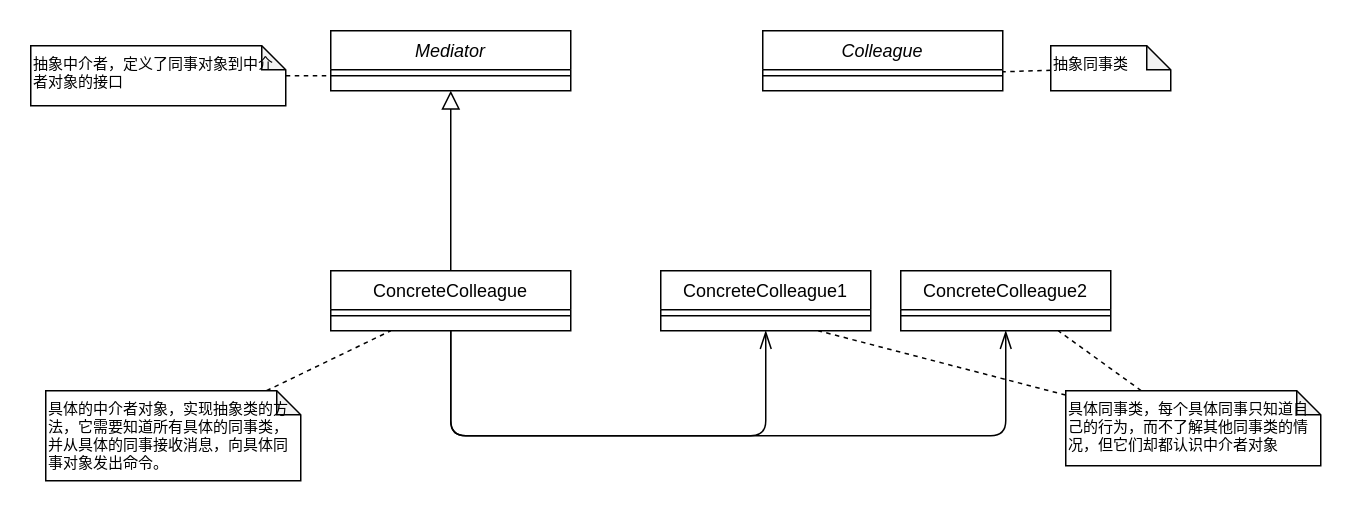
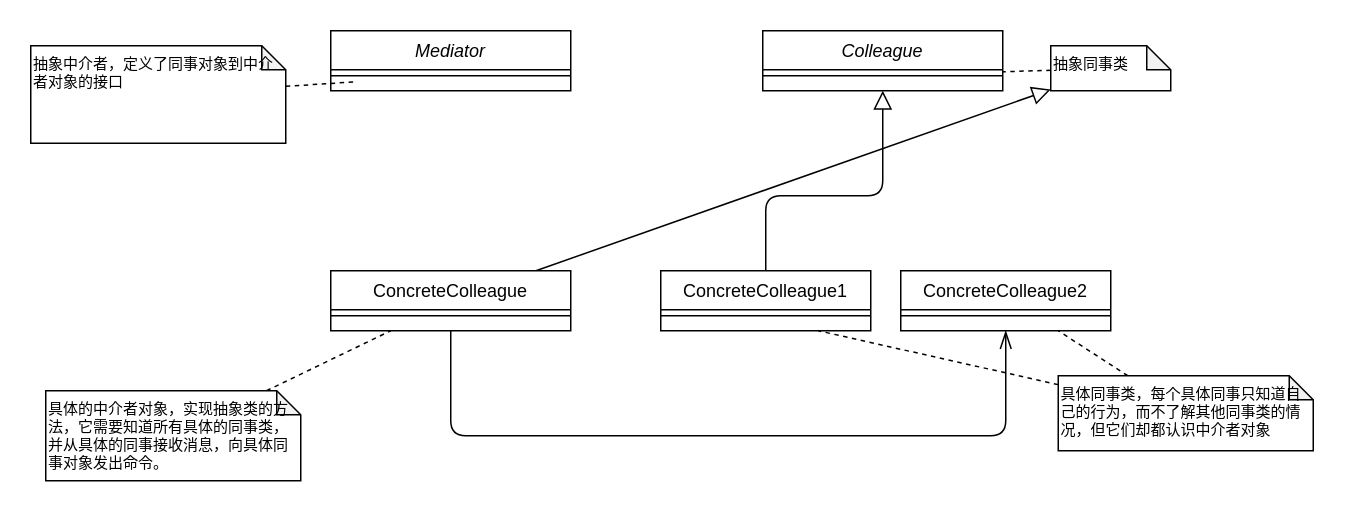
- <mxCell id="17" value="抽象中介者，定义了同事对象到中介者对象的接口" style="shape=note;whiteSpace=wrap;html=1;backgroundOutline=1;darkOpacity=0.05;size=16;fontSize=10;align=left;verticalAlign=top;" vertex="1" parent="1"><mxGeometry x="20" y="30" width="170" height="40" as="geometry" /></mxCell>
+ <mxCell id="17" value="抽象中介者，定义了同事对象到中介者对象的接口" style="shape=note;whiteSpace=wrap;html=1;backgroundOutline=1;darkOpacity=0.05;size=16;fontSize=10;align=left;verticalAlign=top;" vertex="1" parent="1"><mxGeometry x="20" y="30" width="170" height="65" as="geometry" /></mxCell>
- <mxCell id="4" style="edgeStyle=none;html=1;entryX=0.5;entryY=1;entryDx=0;entryDy=0;startArrow=none;startFill=0;endArrow=block;endFill=0;startSize=10;endSize=10;" edge="1" parent="1" source="7" target="2"><mxGeometry relative="1" as="geometry" /></mxCell>
+ <mxCell id="4" style="edgeStyle=none;html=1;startArrow=none;startFill=0;endArrow=block;endFill=0;startSize=10;endSize=10;" edge="1" parent="1" source="7" target="21"><mxGeometry relative="1" as="geometry" /></mxCell>
+ <mxCell id="9" style="edgeStyle=none;html=1;entryX=0.5;entryY=1;entryDx=0;entryDy=0;endArrow=block;endFill=0;endSize=10;" edge="1" parent="1" source="10" target="12"><mxGeometry relative="1" as="geometry"><Array as="points"><mxPoint x="510" y="130" /><mxPoint x="588" y="130" /></Array></mxGeometry></mxCell>
- <mxCell id="5" style="edgeStyle=none;html=1;entryX=0.5;entryY=1;entryDx=0;entryDy=0;startArrow=none;startFill=0;endArrow=openThin;endFill=0;startSize=10;endSize=10;" edge="1" parent="1" source="7" target="10"><mxGeometry relative="1" as="geometry"><Array as="points"><mxPoint x="300" y="290" /><mxPoint x="510" y="290" /></Array></mxGeometry></mxCell>
- <mxCell id="24" value="具体同事类，每个具体同事只知道自己的行为，而不了解其他同事类的情况，但它们却都认识中介者对象" style="shape=note;whiteSpace=wrap;html=1;backgroundOutline=1;darkOpacity=0.05;size=16;fontSize=10;align=left;verticalAlign=top;" vertex="1" parent="1"><mxGeometry x="710" y="260" width="170" height="50" as="geometry" /></mxCell>
+ <mxCell id="24" value="具体同事类，每个具体同事只知道自己的行为，而不了解其他同事类的情况，但它们却都认识中介者对象" style="shape=note;whiteSpace=wrap;html=1;backgroundOutline=1;darkOpacity=0.05;size=16;fontSize=10;align=left;verticalAlign=top;" vertex="1" parent="1"><mxGeometry x="705" y="250" width="170" height="50" as="geometry" /></mxCell>
